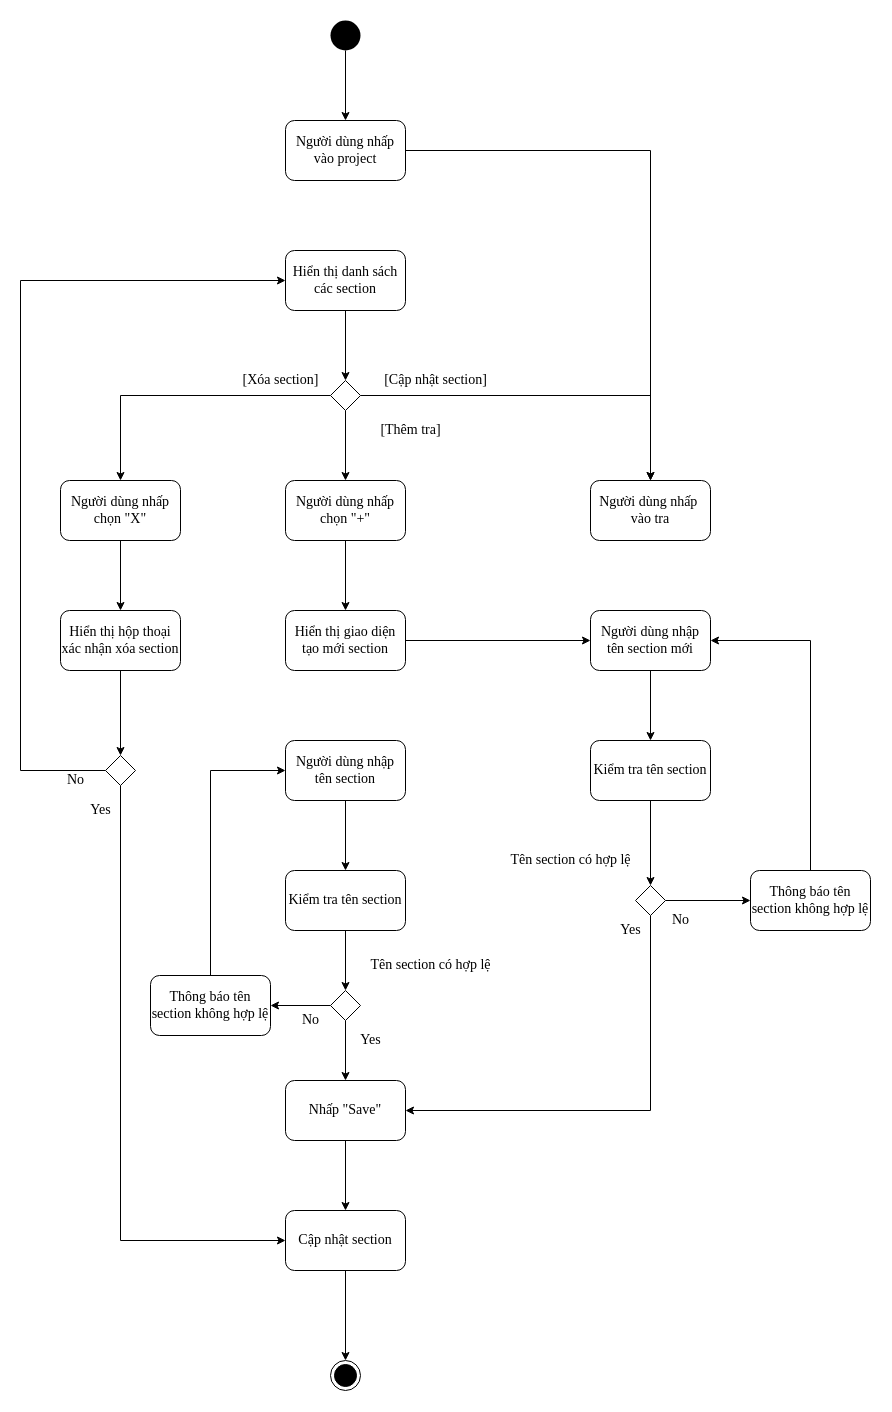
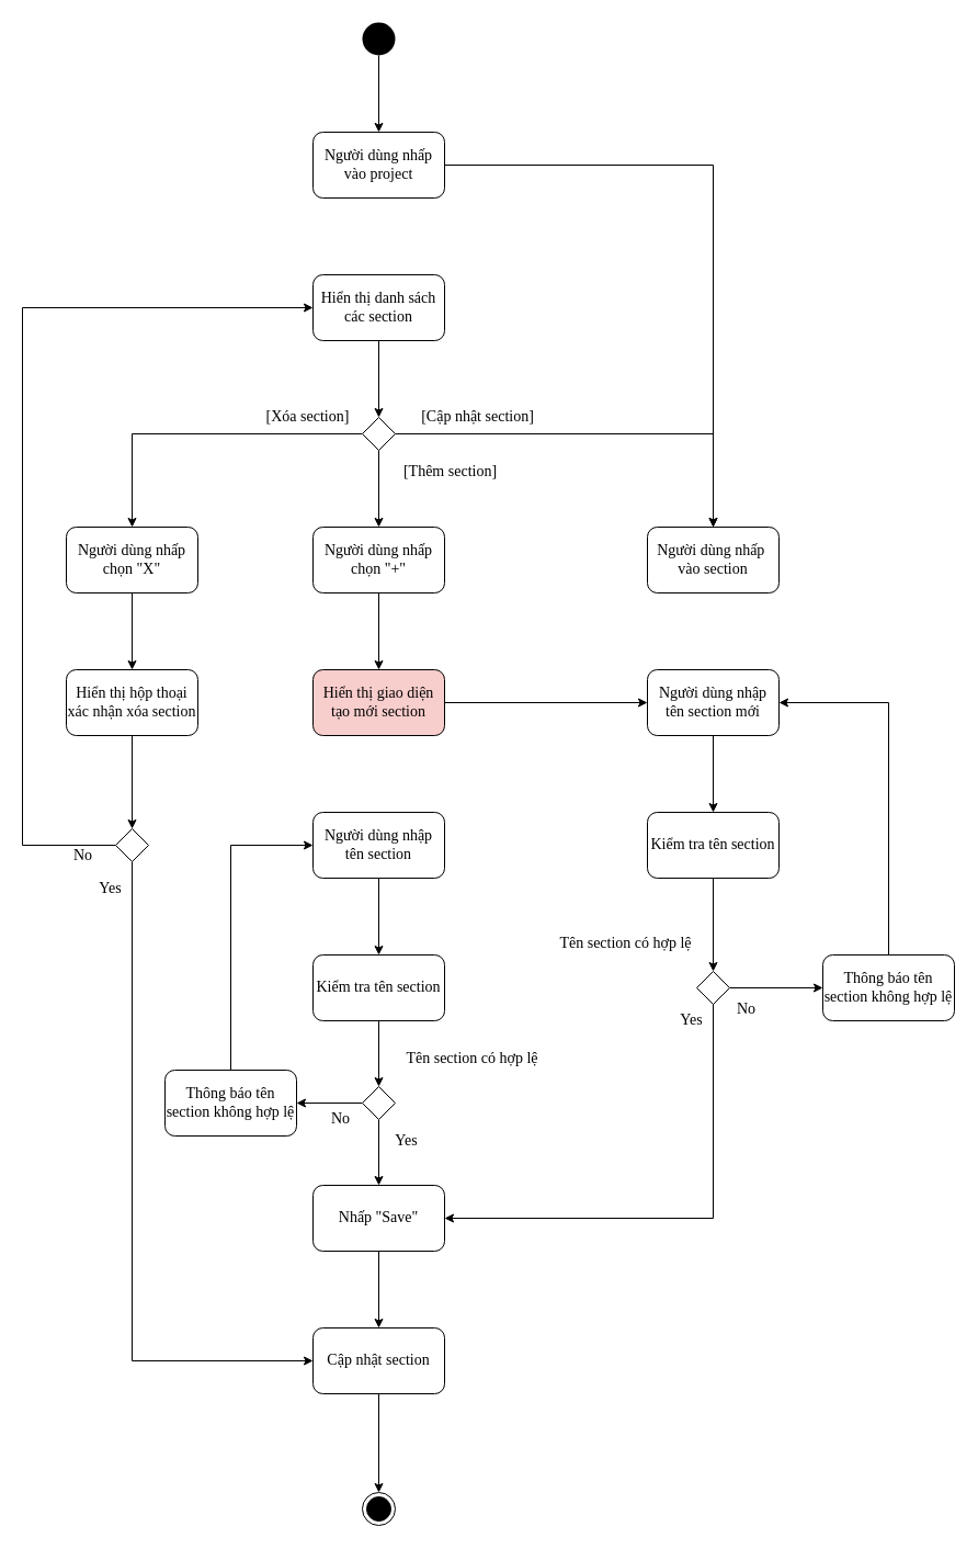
- <mxCell id="14" value="[Thêm tra]" style="text;html=1;align=center;verticalAlign=middle;resizable=0;points=[];autosize=1;fontFamily=Verdana;fontSize=14;" parent="1" vertex="1"><mxGeometry x="350" y="420" width="120" height="20" as="geometry" /></mxCell>
+ <mxCell id="14" value="[Thêm section]" style="text;html=1;align=center;verticalAlign=middle;resizable=0;points=[];autosize=1;fontFamily=Verdana;fontSize=14;" parent="1" vertex="1"><mxGeometry x="350" y="420" width="120" height="20" as="geometry" /></mxCell>
- <mxCell id="44" value="Người dùng nhấp&amp;nbsp; vào tra" style="rounded=1;whiteSpace=wrap;html=1;fontFamily=Verdana;fontSize=14;" parent="1" vertex="1"><mxGeometry x="590" y="480" width="120" height="60" as="geometry" /></mxCell>
+ <mxCell id="44" value="Người dùng nhấp&amp;nbsp; vào section" style="rounded=1;whiteSpace=wrap;html=1;fontFamily=Verdana;fontSize=14;" parent="1" vertex="1"><mxGeometry x="590" y="480" width="120" height="60" as="geometry" /></mxCell>
- <mxCell id="16" value="Hiển thị giao diện tạo mới section" style="rounded=1;whiteSpace=wrap;html=1;fontFamily=Verdana;fontSize=14;" parent="1" vertex="1"><mxGeometry x="285" y="610" width="120" height="60" as="geometry" /></mxCell>
+ <mxCell id="16" value="Hiển thị giao diện tạo mới section" style="rounded=1;whiteSpace=wrap;html=1;fontFamily=Verdana;fontSize=14;fillColor=#f8cecc;" parent="1" vertex="1"><mxGeometry x="285" y="610" width="120" height="60" as="geometry" /></mxCell>
